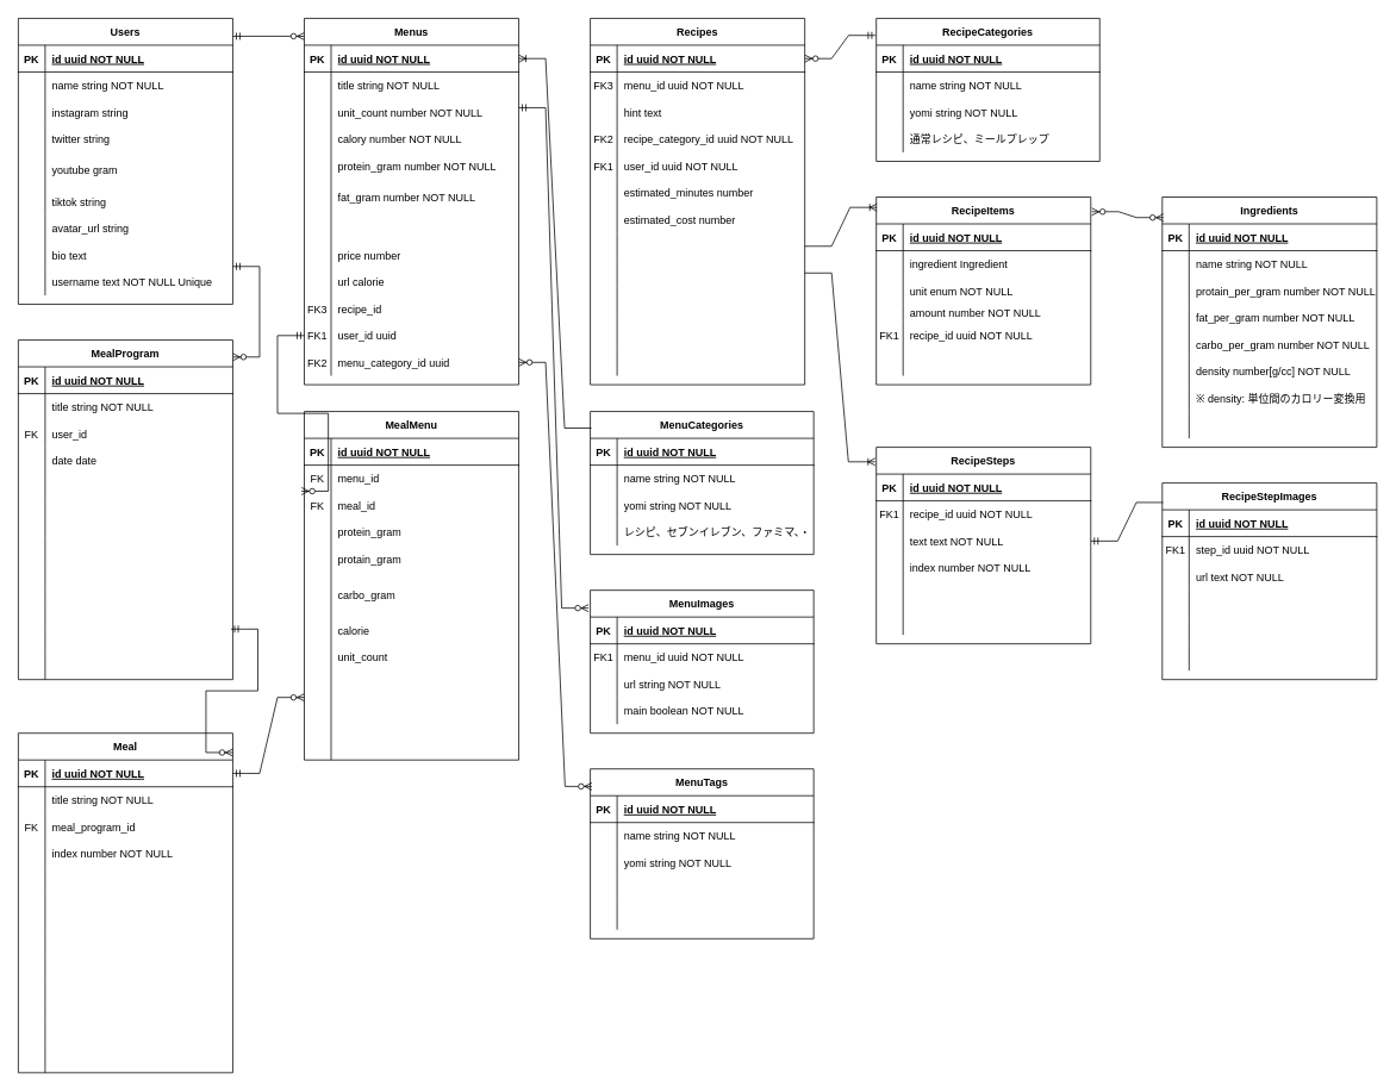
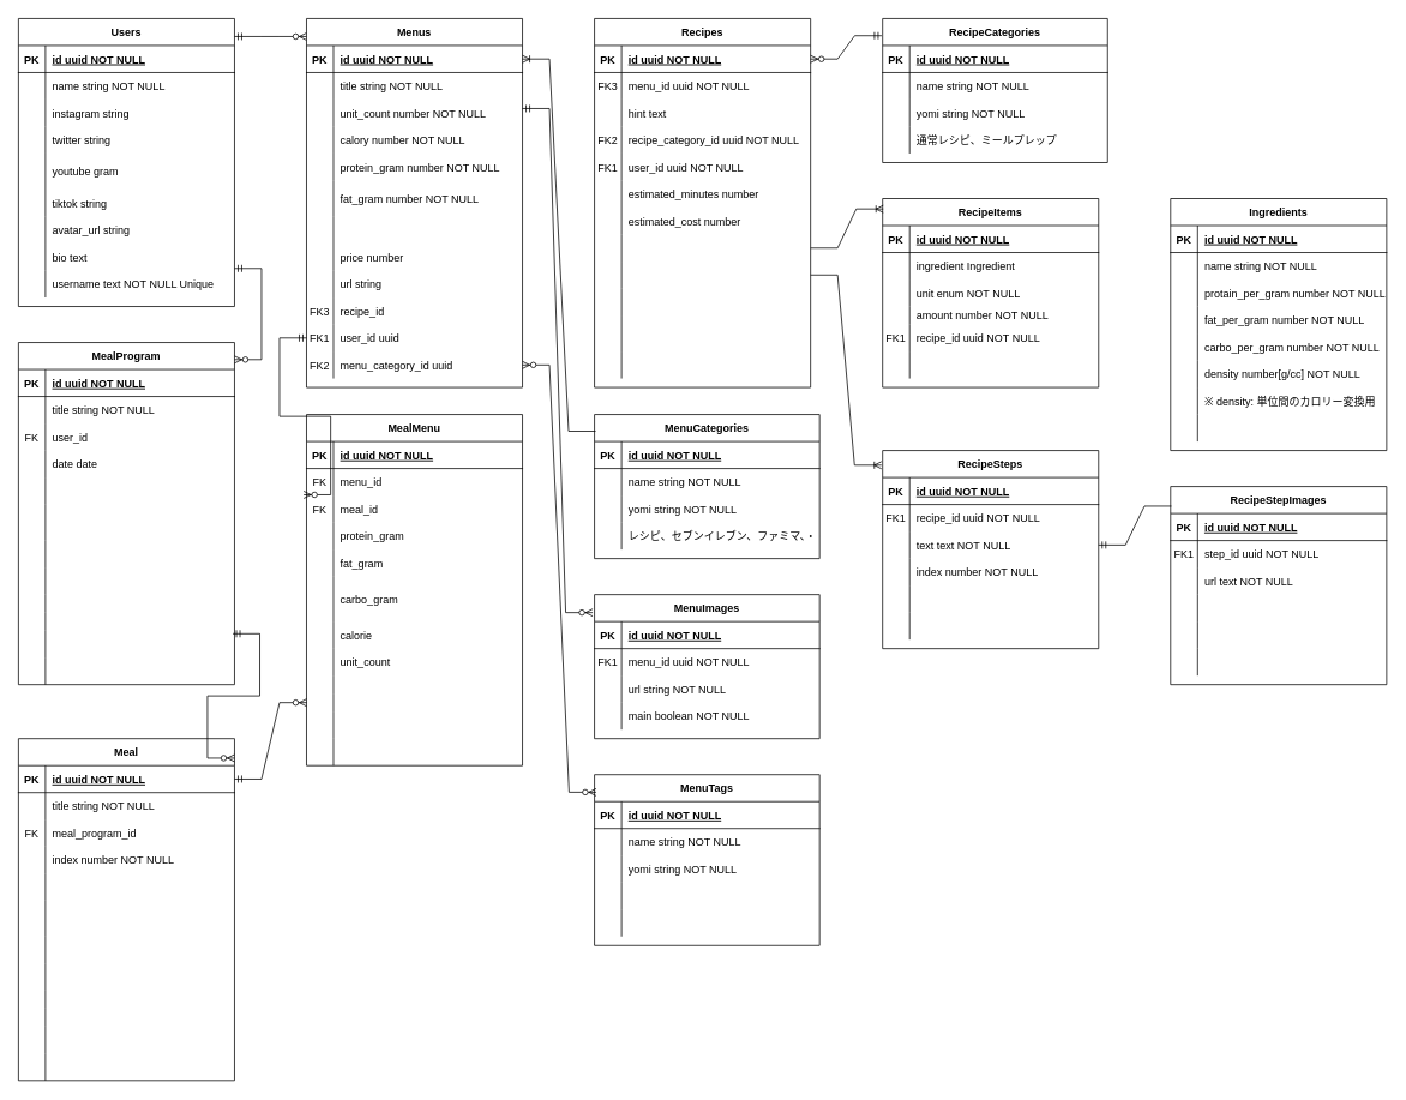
- <mxCell id="127" value="" style="edgeStyle=entityRelationEdgeStyle;fontSize=12;html=1;endArrow=ERzeroToMany;endFill=1;startArrow=ERzeroToMany;rounded=0;entryX=0.005;entryY=0.082;entryDx=0;entryDy=0;exitX=1.005;exitY=0.078;exitDx=0;exitDy=0;exitPerimeter=0;entryPerimeter=0;" parent="1" source="83" target="102" edge="1"><mxGeometry width="100" height="100" relative="1" as="geometry"><mxPoint x="1389.52" y="497.61" as="sourcePoint" /><mxPoint x="1310" y="-60" as="targetPoint" /></mxGeometry></mxCell>
- <mxCell id="225" value="url calorie" style="shape=partialRectangle;overflow=hidden;connectable=0;fillColor=none;top=0;left=0;bottom=0;right=0;align=left;spacingLeft=6;" parent="223" vertex="1"><mxGeometry x="30" width="210" height="30" as="geometry"><mxRectangle width="210" height="30" as="alternateBounds" /></mxGeometry></mxCell>
+ <mxCell id="225" value="url string" style="shape=partialRectangle;overflow=hidden;connectable=0;fillColor=none;top=0;left=0;bottom=0;right=0;align=left;spacingLeft=6;" parent="223" vertex="1"><mxGeometry x="30" width="210" height="30" as="geometry"><mxRectangle width="210" height="30" as="alternateBounds" /></mxGeometry></mxCell>
- <mxCell id="341" value="protain_gram" style="shape=partialRectangle;overflow=hidden;connectable=0;fillColor=none;top=0;left=0;bottom=0;right=0;align=left;spacingLeft=6;" vertex="1" parent="339"><mxGeometry x="30" width="210" height="30" as="geometry"><mxRectangle width="210" height="30" as="alternateBounds" /></mxGeometry></mxCell>
+ <mxCell id="341" value="fat_gram" style="shape=partialRectangle;overflow=hidden;connectable=0;fillColor=none;top=0;left=0;bottom=0;right=0;align=left;spacingLeft=6;" vertex="1" parent="339"><mxGeometry x="30" width="210" height="30" as="geometry"><mxRectangle width="210" height="30" as="alternateBounds" /></mxGeometry></mxCell>
